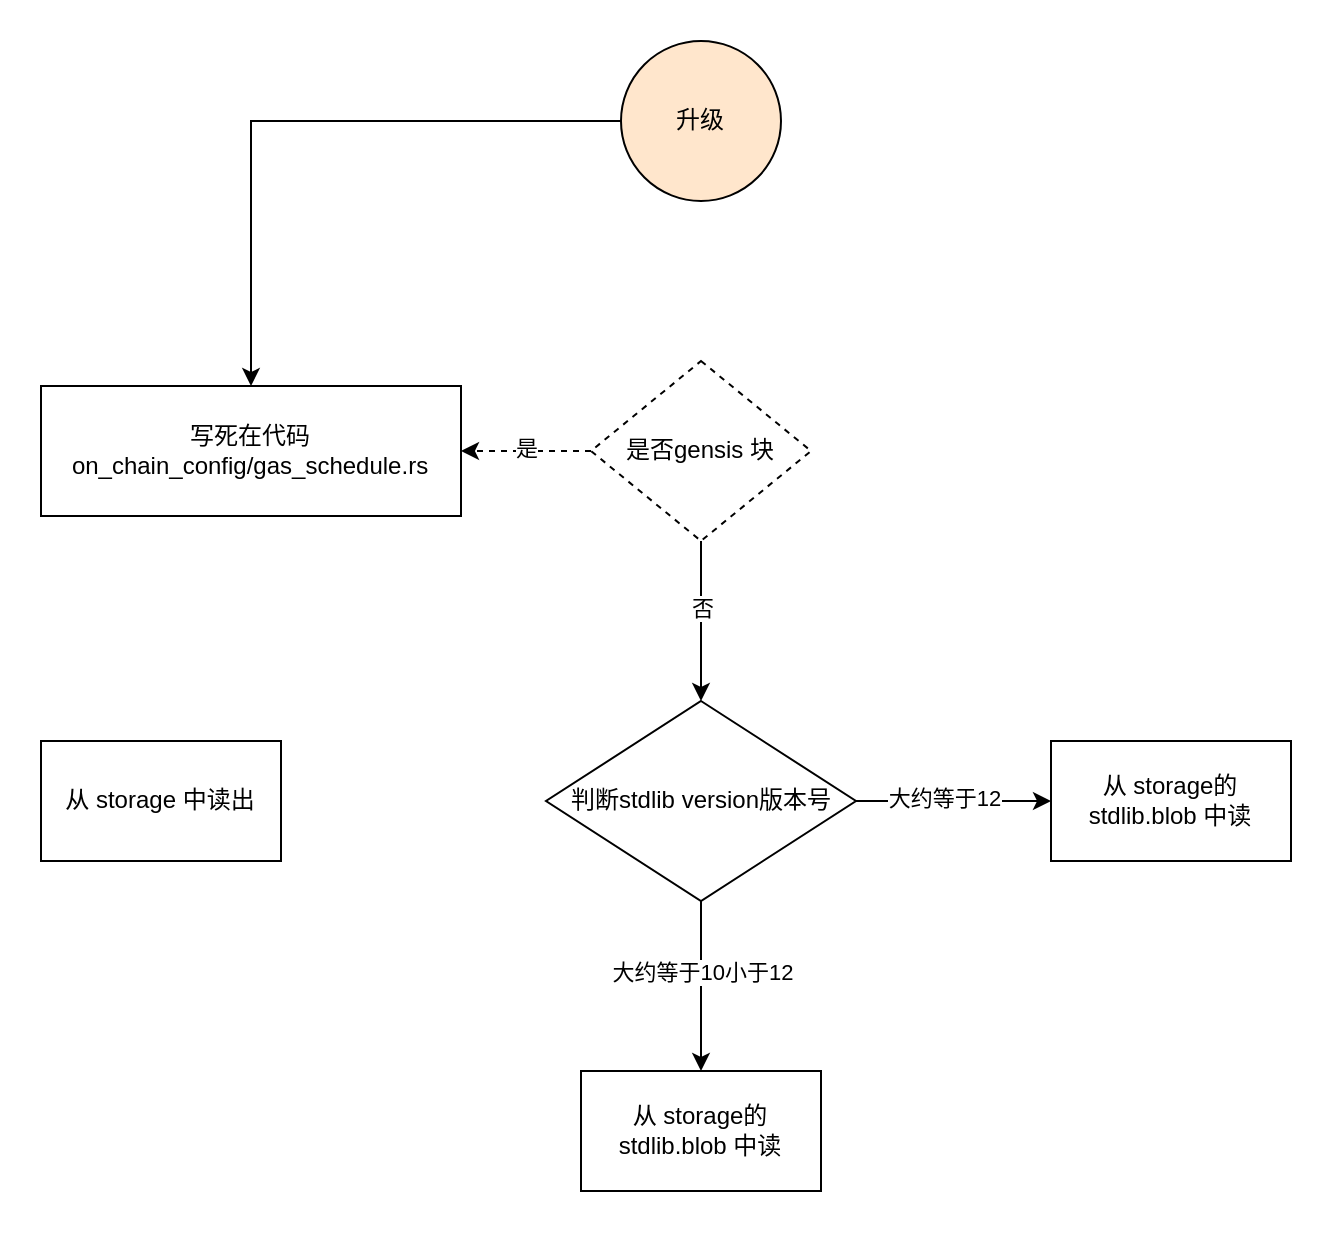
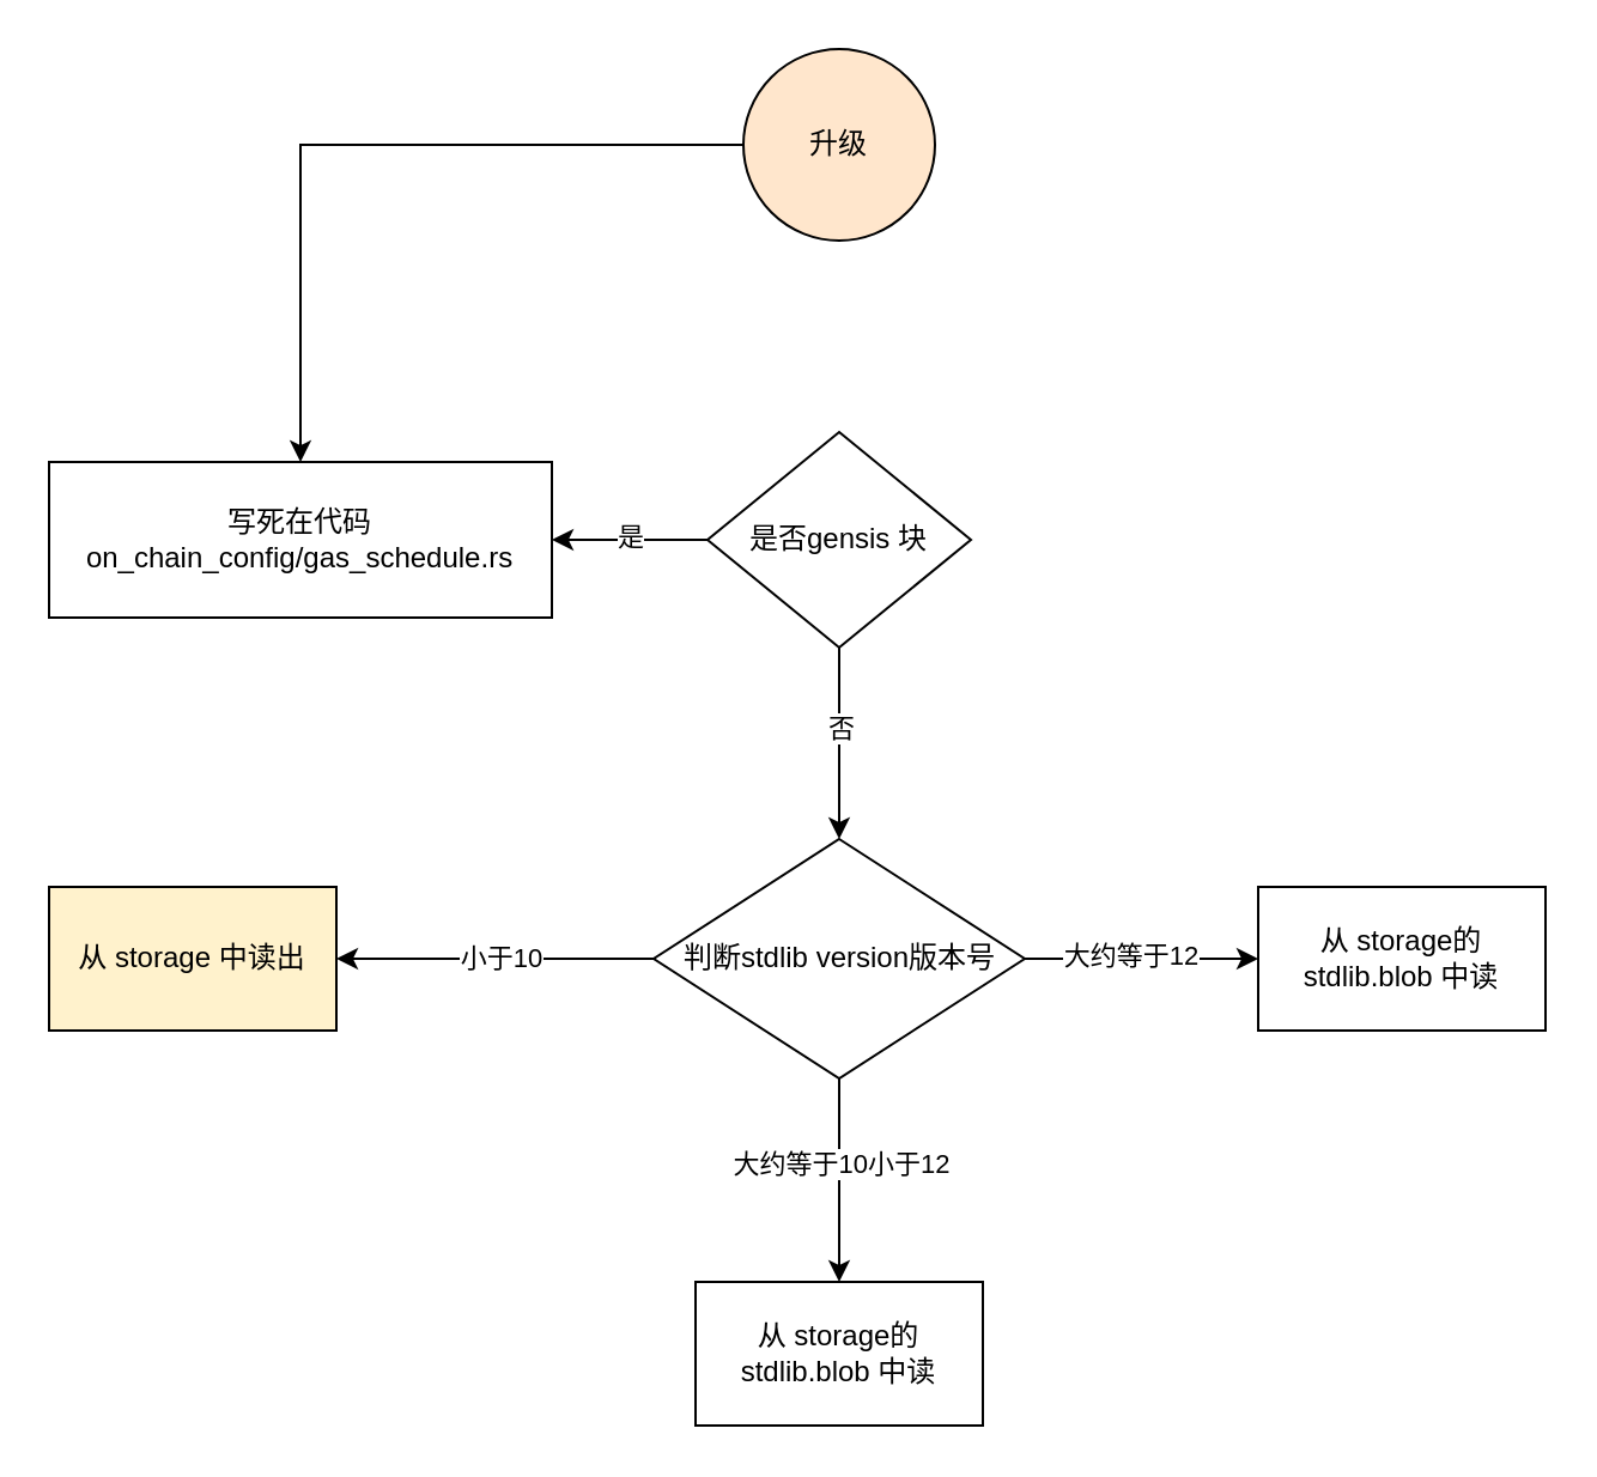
- <mxCell id="4" value="" style="edgeStyle=orthogonalEdgeStyle;rounded=0;orthogonalLoop=1;jettySize=auto;html=1;dashed=1;" edge="1" parent="1" source="8" target="9"><mxGeometry relative="1" as="geometry" /></mxCell>
+ <mxCell id="4" value="" style="edgeStyle=orthogonalEdgeStyle;rounded=0;orthogonalLoop=1;jettySize=auto;html=1;" edge="1" parent="1" source="8" target="9"><mxGeometry relative="1" as="geometry" /></mxCell>
- <mxCell id="8" value="是否gensis 块" style="rhombus;whiteSpace=wrap;html=1;dashed=1;" vertex="1" parent="1"><mxGeometry x="295" y="180" width="110" height="90" as="geometry" /></mxCell>
+ <mxCell id="8" value="是否gensis 块" style="rhombus;whiteSpace=wrap;html=1;" vertex="1" parent="1"><mxGeometry x="295" y="180" width="110" height="90" as="geometry" /></mxCell>
- <mxCell id="17" value="从 storage 中读出" style="whiteSpace=wrap;html=1;" vertex="1" parent="1"><mxGeometry x="20" y="370" width="120" height="60" as="geometry" /></mxCell>
+ <mxCell id="17" value="从 storage 中读出" style="whiteSpace=wrap;html=1;fillColor=#fff2cc;" vertex="1" parent="1"><mxGeometry x="20" y="370" width="120" height="60" as="geometry" /></mxCell>
+ <mxCell id="10" value="" style="edgeStyle=orthogonalEdgeStyle;rounded=0;orthogonalLoop=1;jettySize=auto;html=1;" edge="1" parent="1" source="16" target="17"><mxGeometry relative="1" as="geometry" /></mxCell>
+ <mxCell id="11" value="小于10" style="edgeLabel;html=1;align=center;verticalAlign=middle;resizable=0;points=[];" vertex="1" connectable="0" parent="10"><mxGeometry x="-0.04" y="-1" relative="1" as="geometry"><mxPoint as="offset" /></mxGeometry></mxCell>
